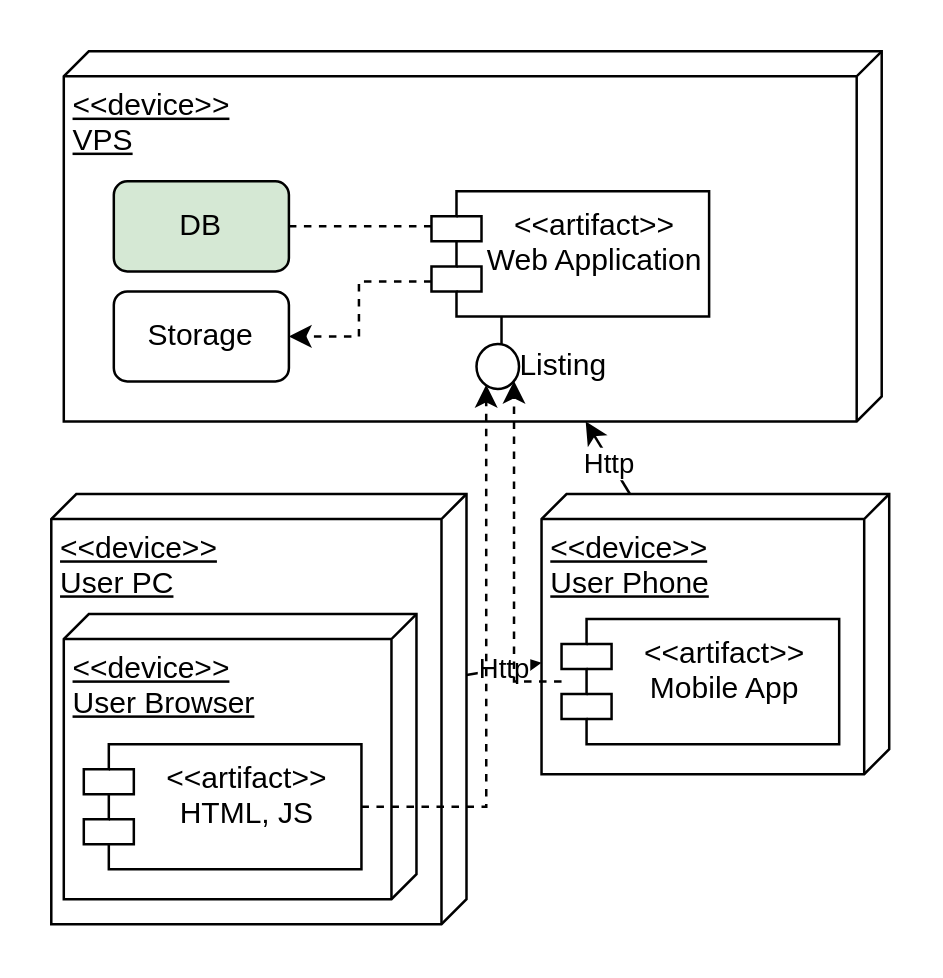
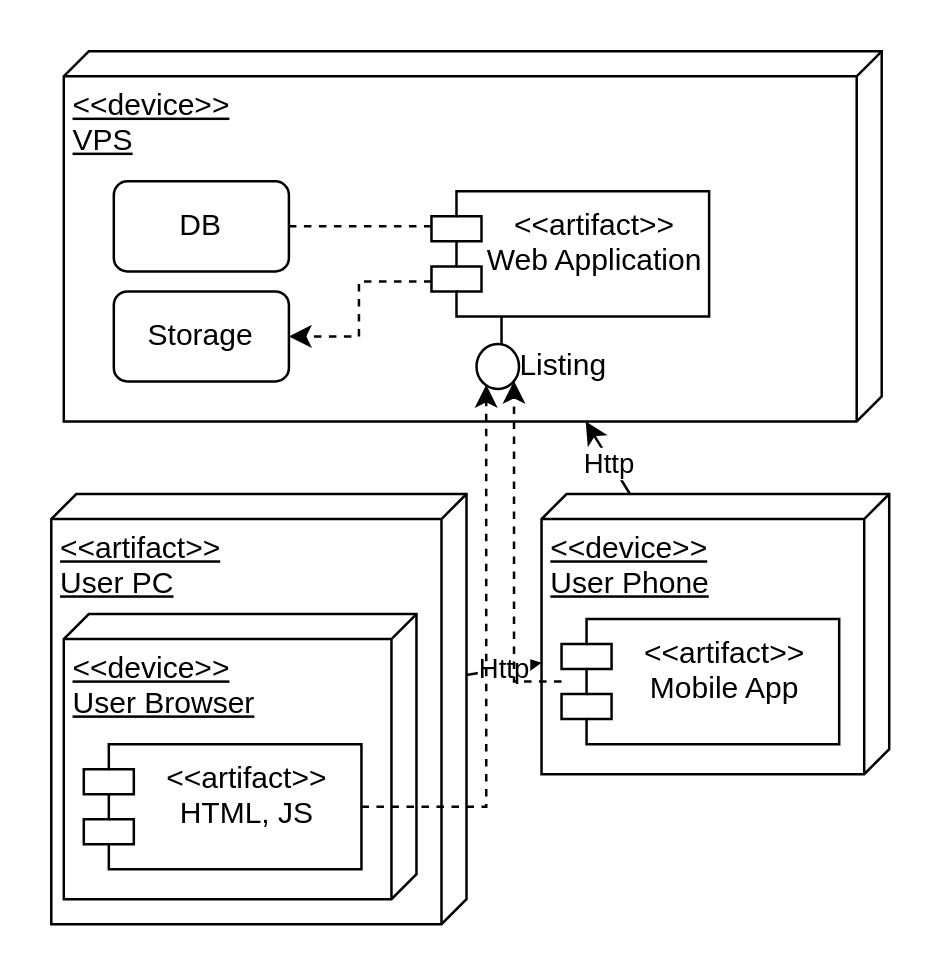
- <mxCell id="6" value="DB" style="rounded=1;whiteSpace=wrap;html=1;fillColor=#d5e8d4;" vertex="1" parent="1"><mxGeometry x="45" y="72" width="70" height="36" as="geometry" /></mxCell>
+ <mxCell id="6" value="DB" style="rounded=1;whiteSpace=wrap;html=1;" vertex="1" parent="1"><mxGeometry x="45" y="72" width="70" height="36" as="geometry" /></mxCell>
- <mxCell id="8" value="&amp;lt;&amp;lt;device&amp;gt;&amp;gt;&lt;div&gt;User PC&lt;/div&gt;&lt;div&gt;&lt;br&gt;&lt;/div&gt;" style="verticalAlign=top;align=left;spacingTop=8;spacingLeft=2;spacingRight=12;shape=cube;size=10;direction=south;fontStyle=4;html=1;whiteSpace=wrap;" vertex="1" parent="1"><mxGeometry x="20" y="197" width="166" height="172" as="geometry" /></mxCell>
+ <mxCell id="8" value="&amp;lt;&amp;lt;artifact&amp;gt;&amp;gt;&lt;div&gt;User PC&lt;/div&gt;&lt;div&gt;&lt;br&gt;&lt;/div&gt;" style="verticalAlign=top;align=left;spacingTop=8;spacingLeft=2;spacingRight=12;shape=cube;size=10;direction=south;fontStyle=4;html=1;whiteSpace=wrap;" vertex="1" parent="1"><mxGeometry x="20" y="197" width="166" height="172" as="geometry" /></mxCell>
